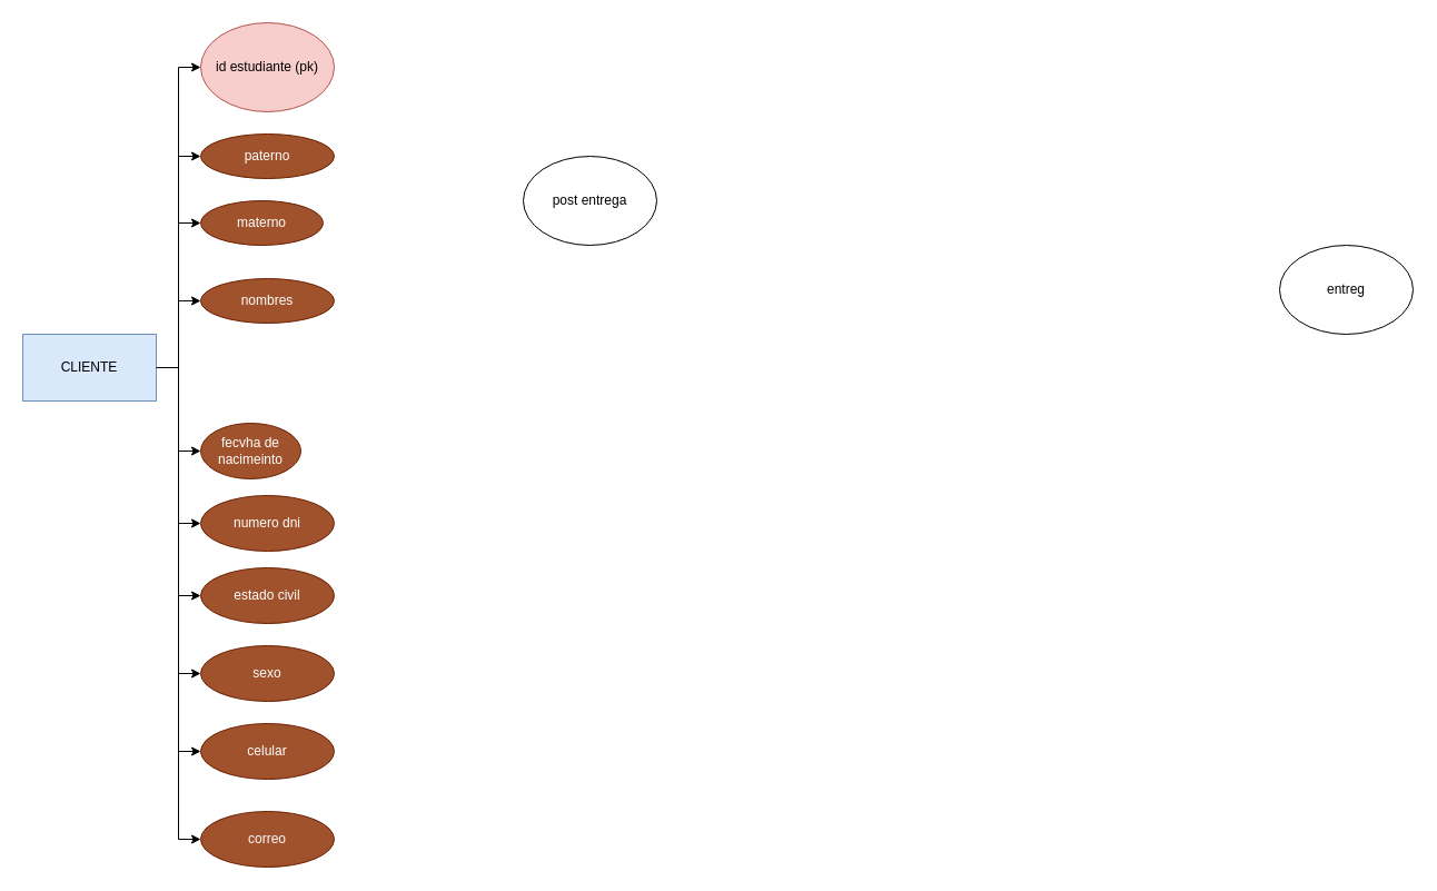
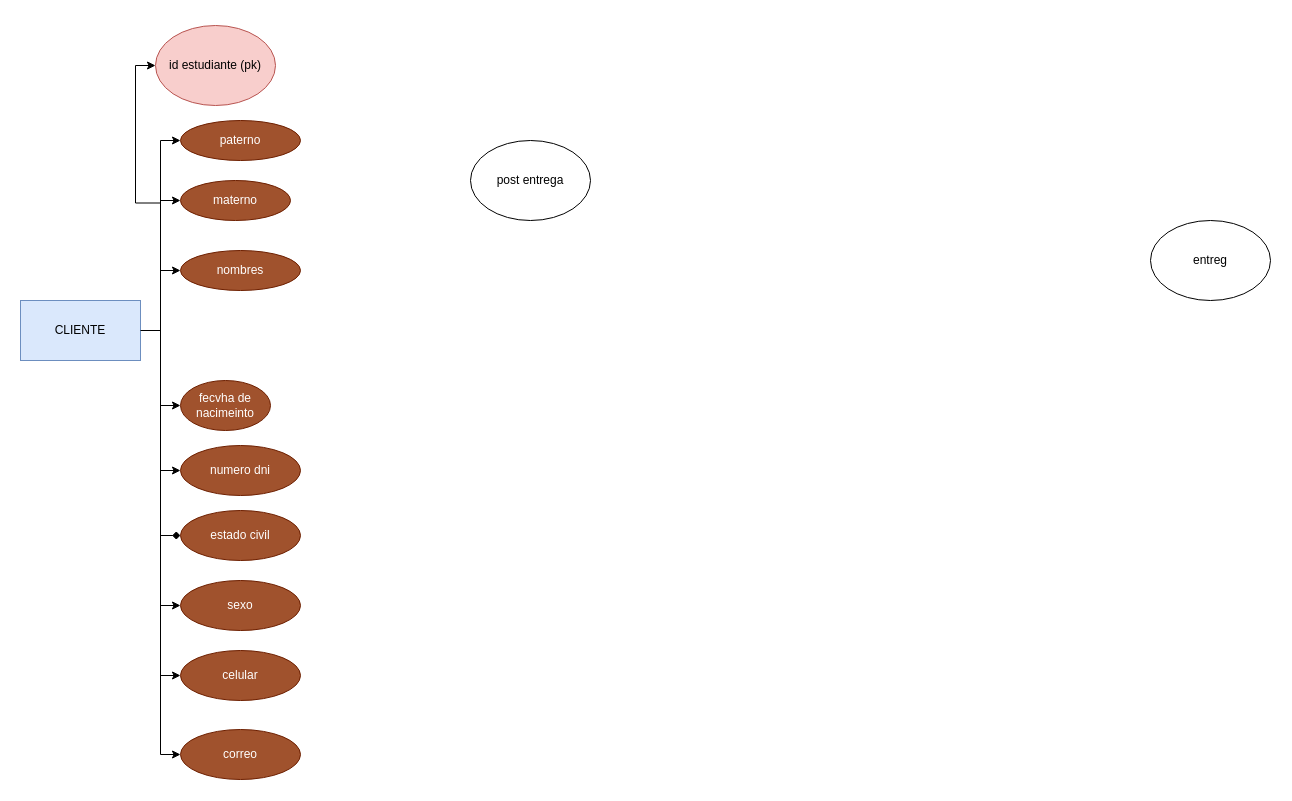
- <mxCell id="14" value="id estudiante (pk)" style="ellipse;whiteSpace=wrap;html=1;fillColor=#f8cecc;strokeColor=#b85450;" vertex="1" parent="1"><mxGeometry x="180" y="20" width="120" height="80" as="geometry" /></mxCell>
+ <mxCell id="14" value="id estudiante (pk)" style="ellipse;whiteSpace=wrap;html=1;fillColor=#f8cecc;strokeColor=#b85450;" vertex="1" parent="1"><mxGeometry x="155" y="25" width="120" height="80" as="geometry" /></mxCell>
- <mxCell id="8" style="edgeStyle=orthogonalEdgeStyle;rounded=0;orthogonalLoop=1;jettySize=auto;html=1;entryX=0;entryY=0.5;entryDx=0;entryDy=0;" edge="1" parent="1" source="13" target="21"><mxGeometry relative="1" as="geometry" /></mxCell>
+ <mxCell id="8" style="edgeStyle=orthogonalEdgeStyle;rounded=0;orthogonalLoop=1;jettySize=auto;html=1;entryX=0;entryY=0.5;entryDx=0;entryDy=0;endArrow=diamond;" edge="1" parent="1" source="13" target="21"><mxGeometry relative="1" as="geometry" /></mxCell>
